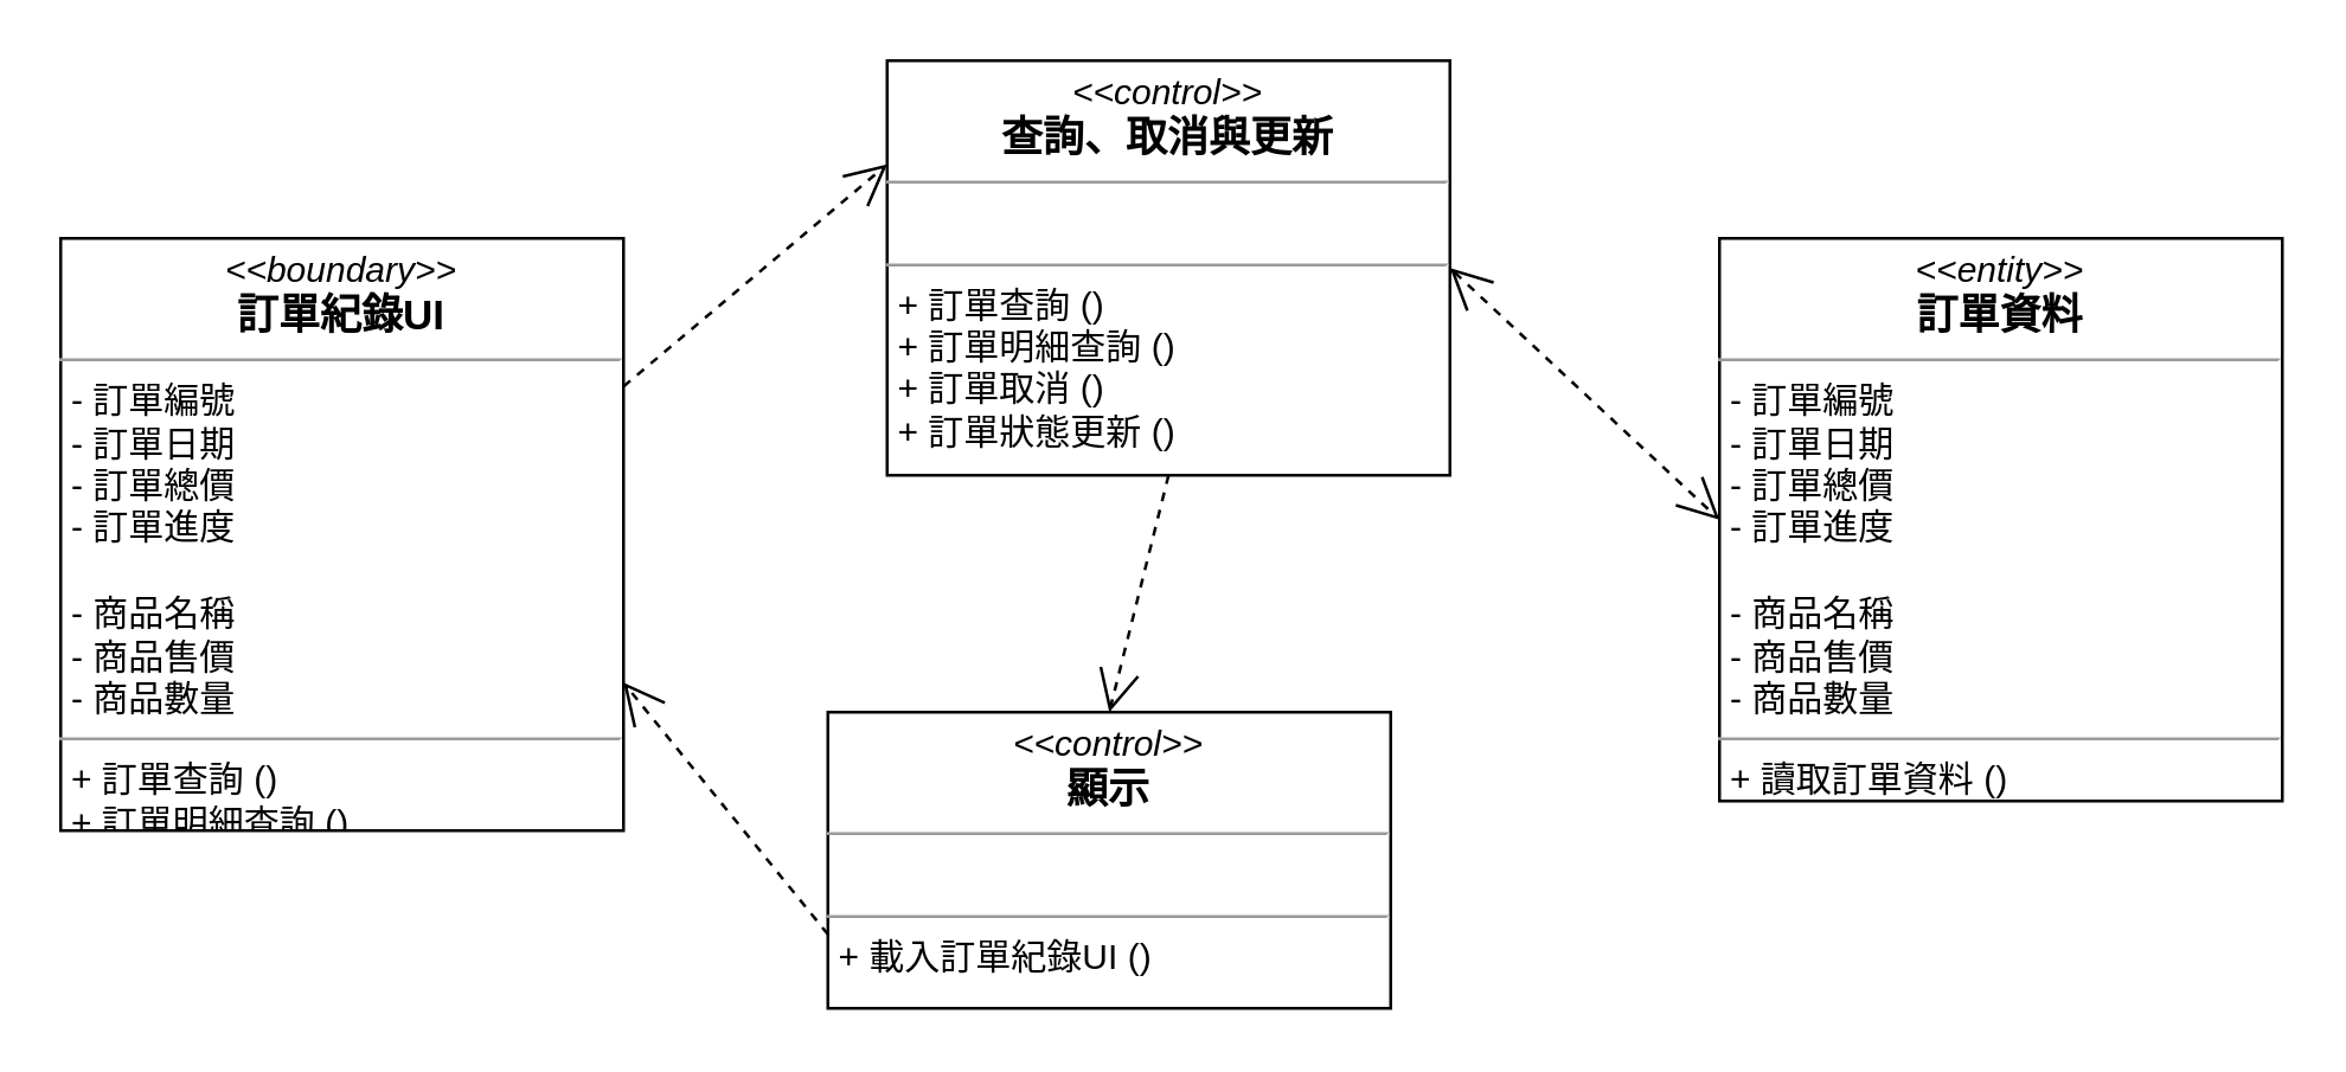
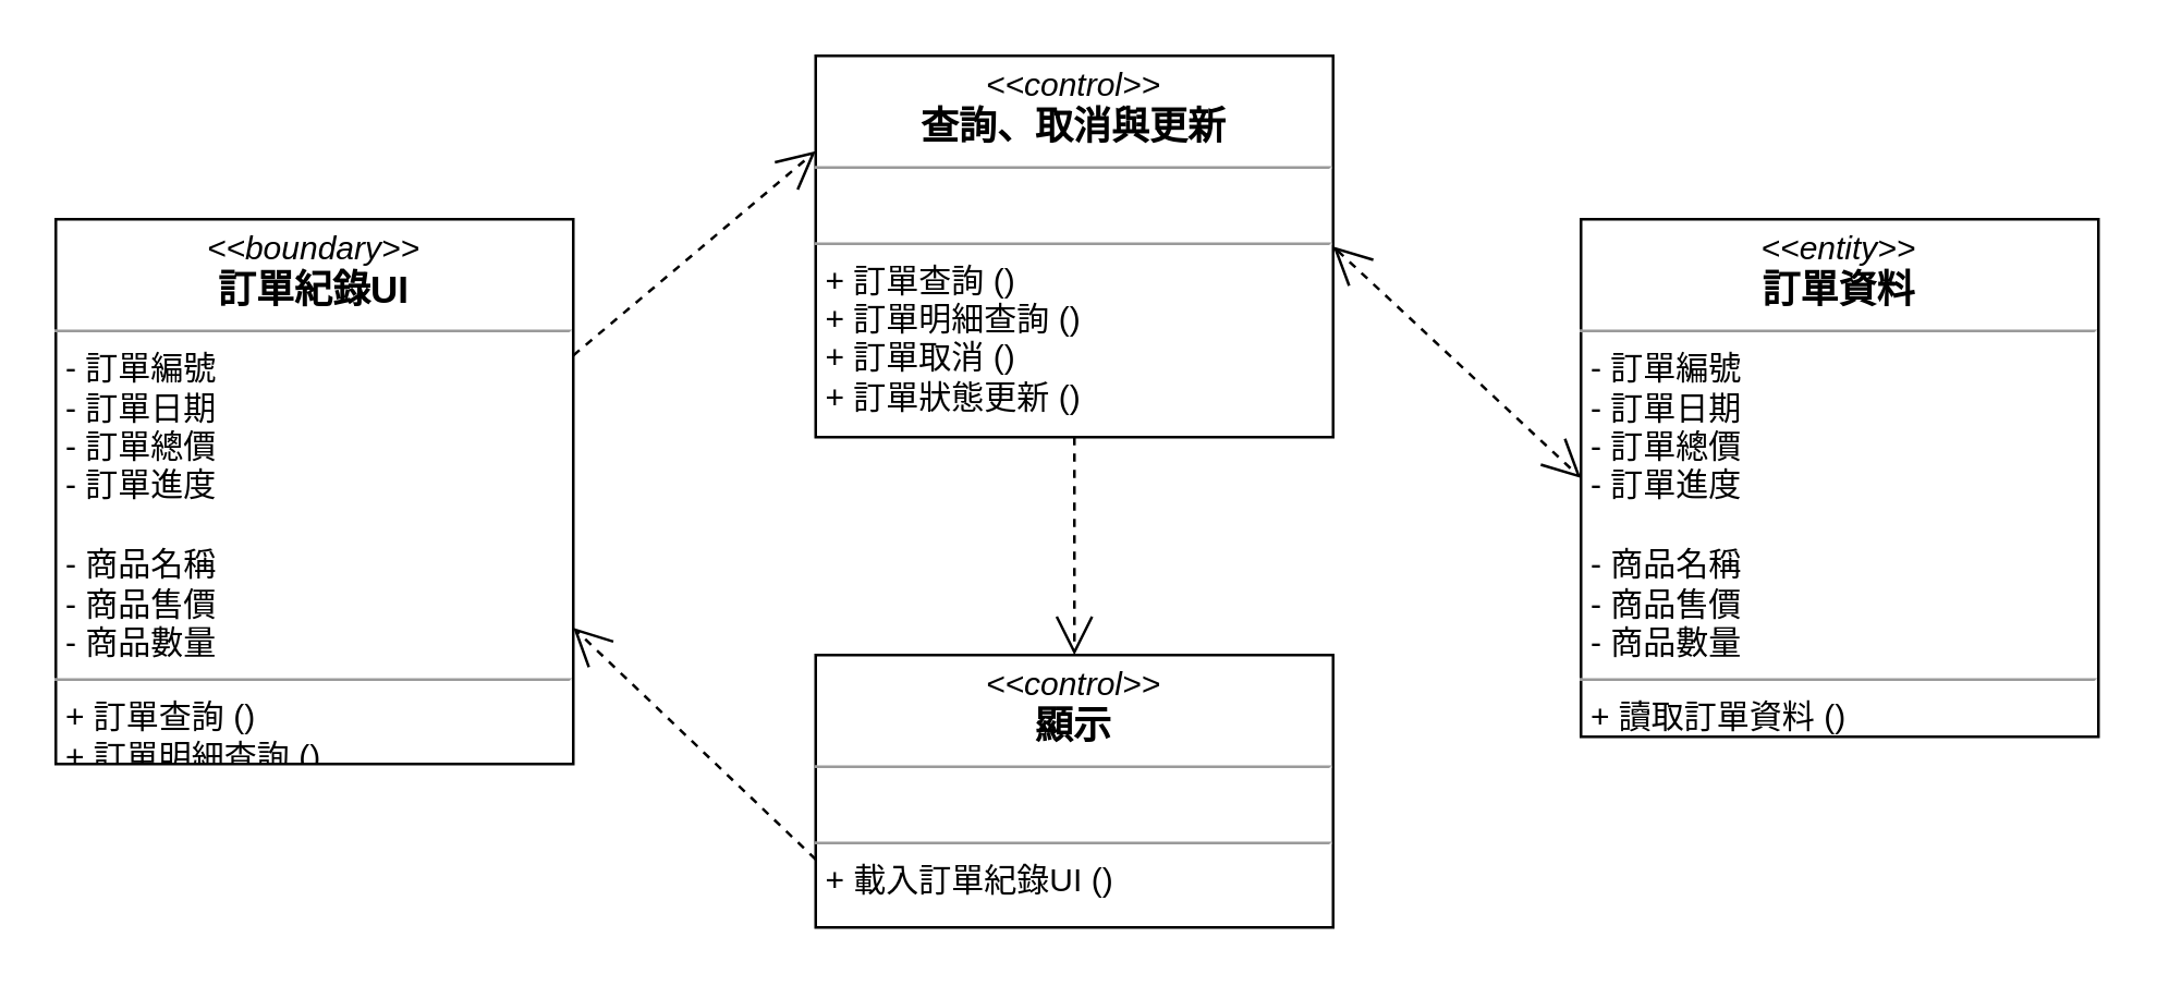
- <mxCell id="4" value="&lt;p style=&quot;margin: 0px ; margin-top: 4px ; text-align: center&quot;&gt;&lt;i&gt;&amp;lt;&amp;lt;control&amp;gt;&amp;gt;&lt;/i&gt;&lt;br&gt;&lt;b&gt;&lt;font style=&quot;font-size: 14px&quot;&gt;顯示&lt;/font&gt;&lt;/b&gt;&lt;/p&gt;&lt;hr size=&quot;1&quot;&gt;&lt;p style=&quot;margin: 0px ; margin-left: 4px&quot;&gt;&lt;br&gt;&lt;/p&gt;&lt;hr size=&quot;1&quot;&gt;&lt;p style=&quot;margin: 0px ; margin-left: 4px&quot;&gt;+ 載入訂單紀錄UI ()&lt;br&gt;&lt;/p&gt;" style="verticalAlign=top;align=left;overflow=fill;fontSize=12;fontFamily=Helvetica;html=1;" vertex="1" parent="1"><mxGeometry x="279" y="240" width="190" height="100" as="geometry" /></mxCell>
+ <mxCell id="4" value="&lt;p style=&quot;margin: 0px ; margin-top: 4px ; text-align: center&quot;&gt;&lt;i&gt;&amp;lt;&amp;lt;control&amp;gt;&amp;gt;&lt;/i&gt;&lt;br&gt;&lt;b&gt;&lt;font style=&quot;font-size: 14px&quot;&gt;顯示&lt;/font&gt;&lt;/b&gt;&lt;/p&gt;&lt;hr size=&quot;1&quot;&gt;&lt;p style=&quot;margin: 0px ; margin-left: 4px&quot;&gt;&lt;br&gt;&lt;/p&gt;&lt;hr size=&quot;1&quot;&gt;&lt;p style=&quot;margin: 0px ; margin-left: 4px&quot;&gt;+ 載入訂單紀錄UI ()&lt;br&gt;&lt;/p&gt;" style="verticalAlign=top;align=left;overflow=fill;fontSize=12;fontFamily=Helvetica;html=1;" vertex="1" parent="1"><mxGeometry x="299" y="240" width="190" height="100" as="geometry" /></mxCell>
